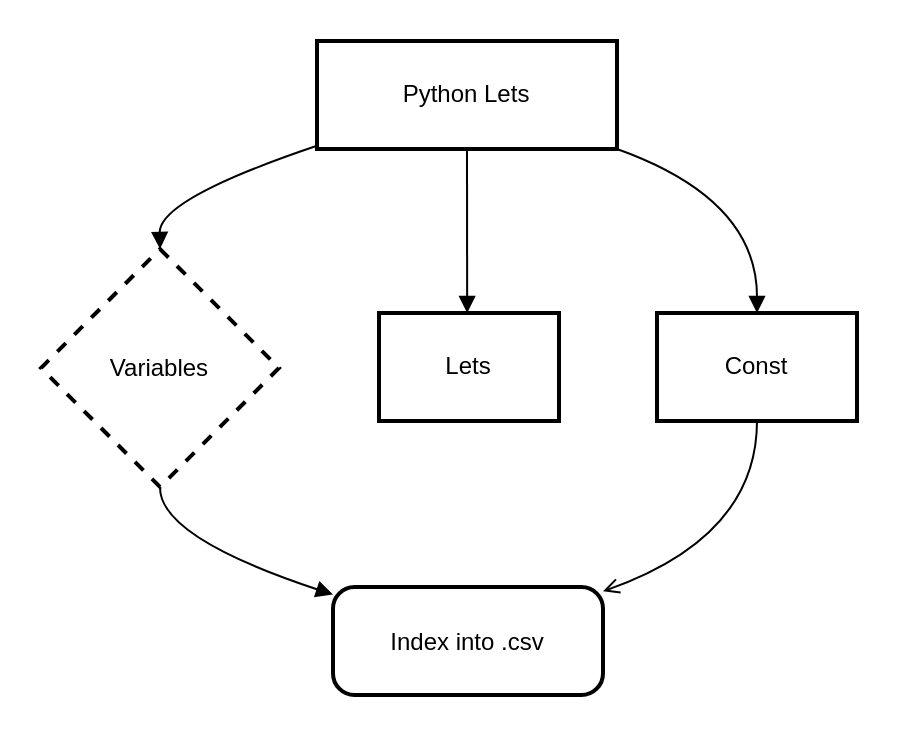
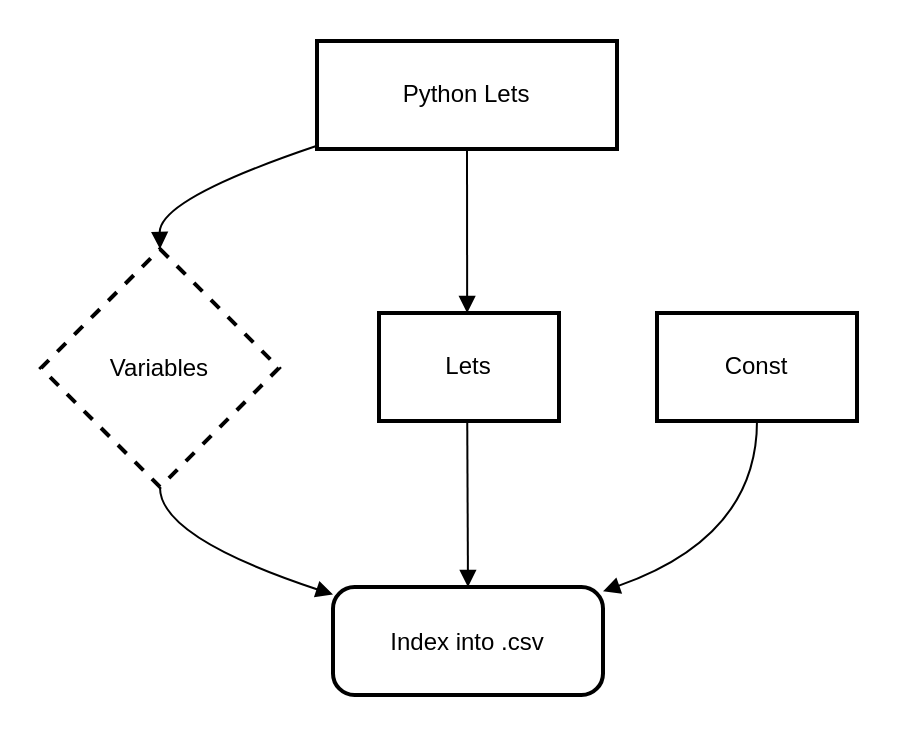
- <mxCell id="9" value="" style="curved=1;startArrow=none;endArrow=block;exitX=1;exitY=1;entryX=0.5;entryY=0.01;" edge="1" parent="1" source="2" target="5"><mxGeometry relative="1" as="geometry"><Array as="points"><mxPoint x="378" y="99" /></Array></mxGeometry></mxCell>
+ <mxCell id="11" value="" style="curved=1;startArrow=none;endArrow=block;exitX=0.49;exitY=1.01;entryX=0.5;entryY=-0.01;" edge="1" parent="1" source="4" target="6"><mxGeometry relative="1" as="geometry"><Array as="points" /></mxGeometry></mxCell>
- <mxCell id="12" value="" style="curved=1;startArrow=none;endArrow=open;exitX=0.5;exitY=1.01;entryX=1;entryY=0.04;" edge="1" parent="1" source="5" target="6"><mxGeometry relative="1" as="geometry"><Array as="points"><mxPoint x="378" y="268" /></Array></mxGeometry></mxCell>
+ <mxCell id="12" value="" style="curved=1;startArrow=none;endArrow=block;exitX=0.5;exitY=1.01;entryX=1;entryY=0.04;" edge="1" parent="1" source="5" target="6"><mxGeometry relative="1" as="geometry"><Array as="points"><mxPoint x="378" y="268" /></Array></mxGeometry></mxCell>
